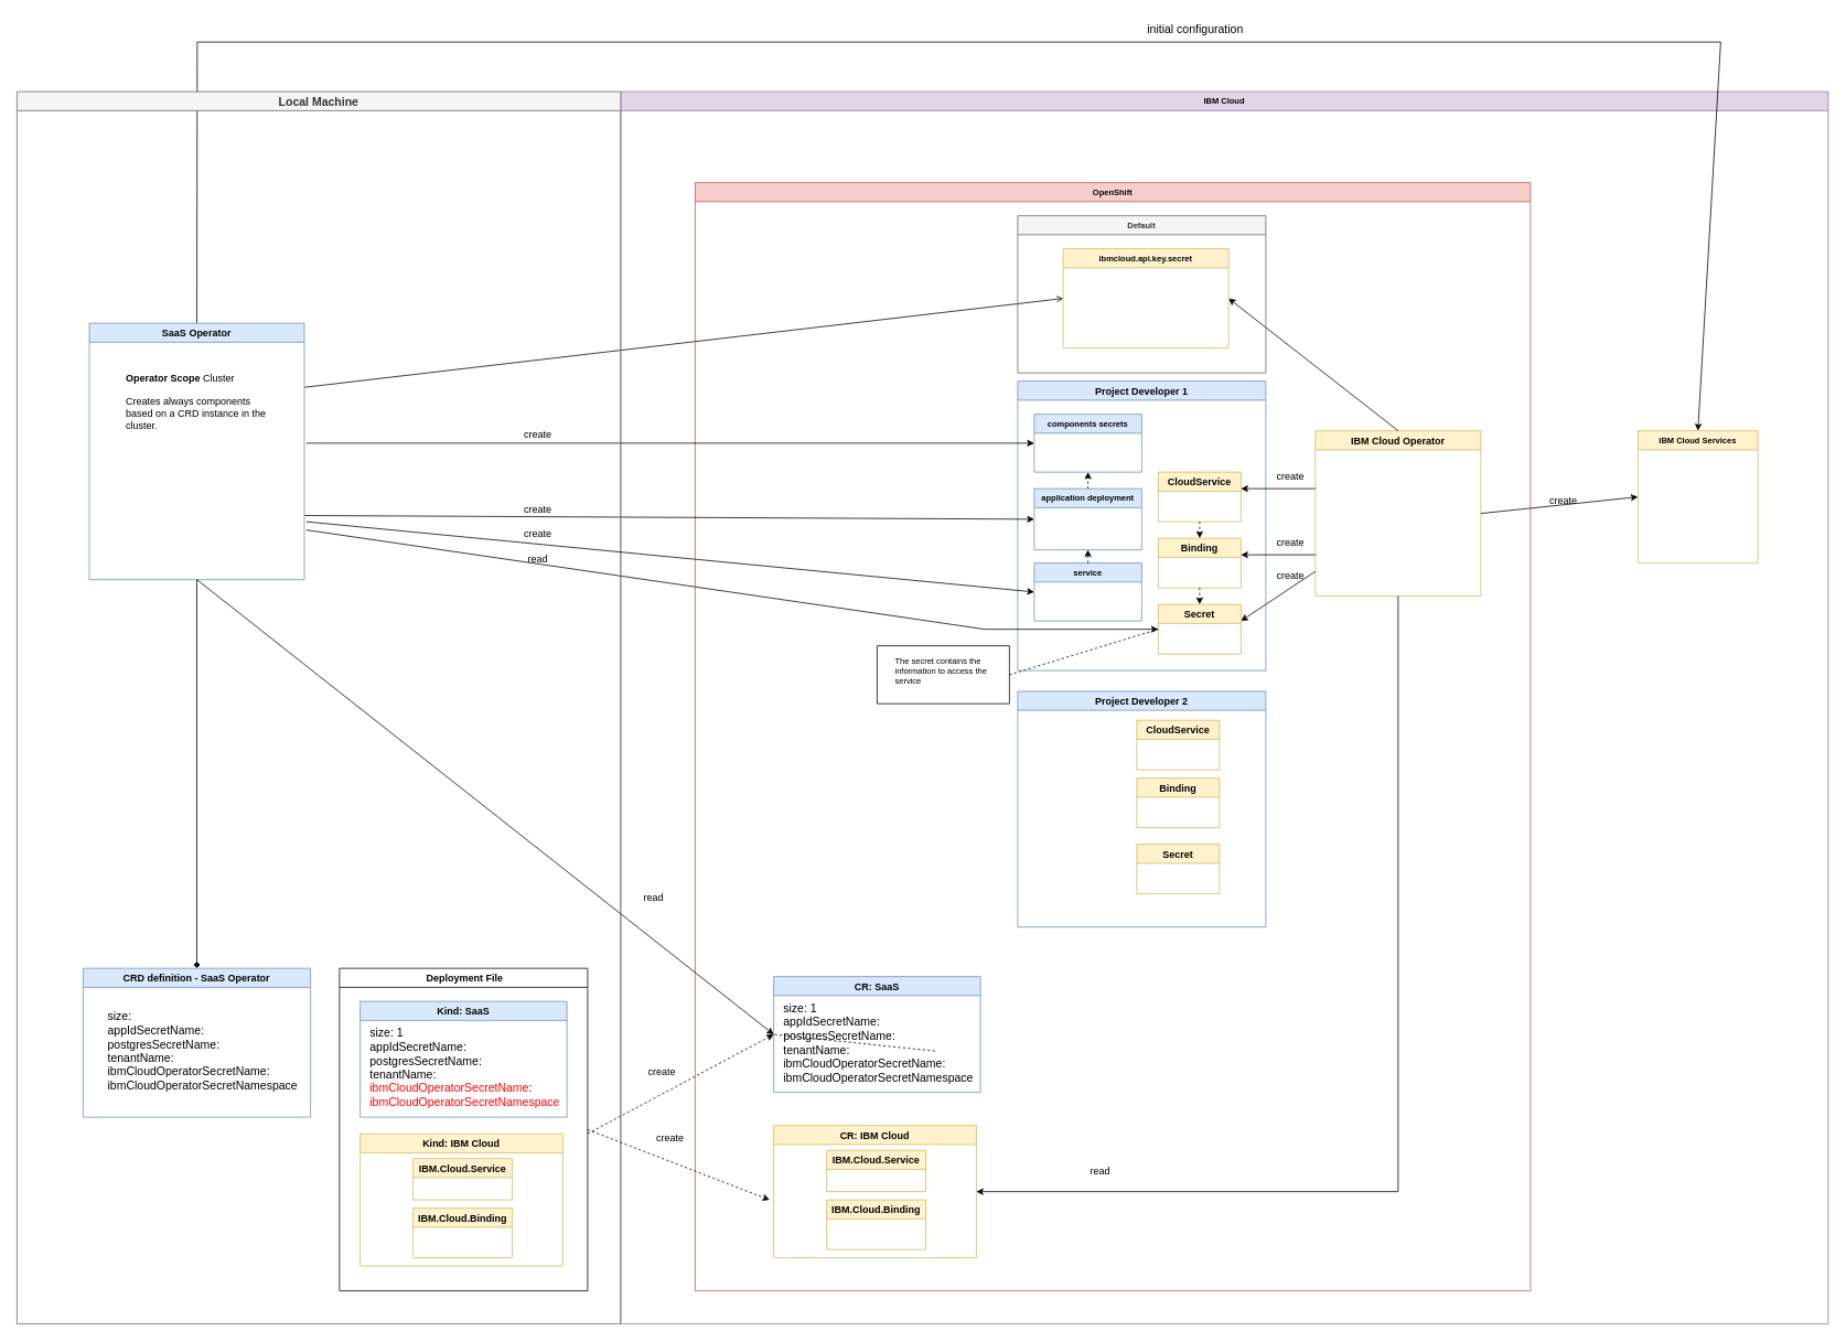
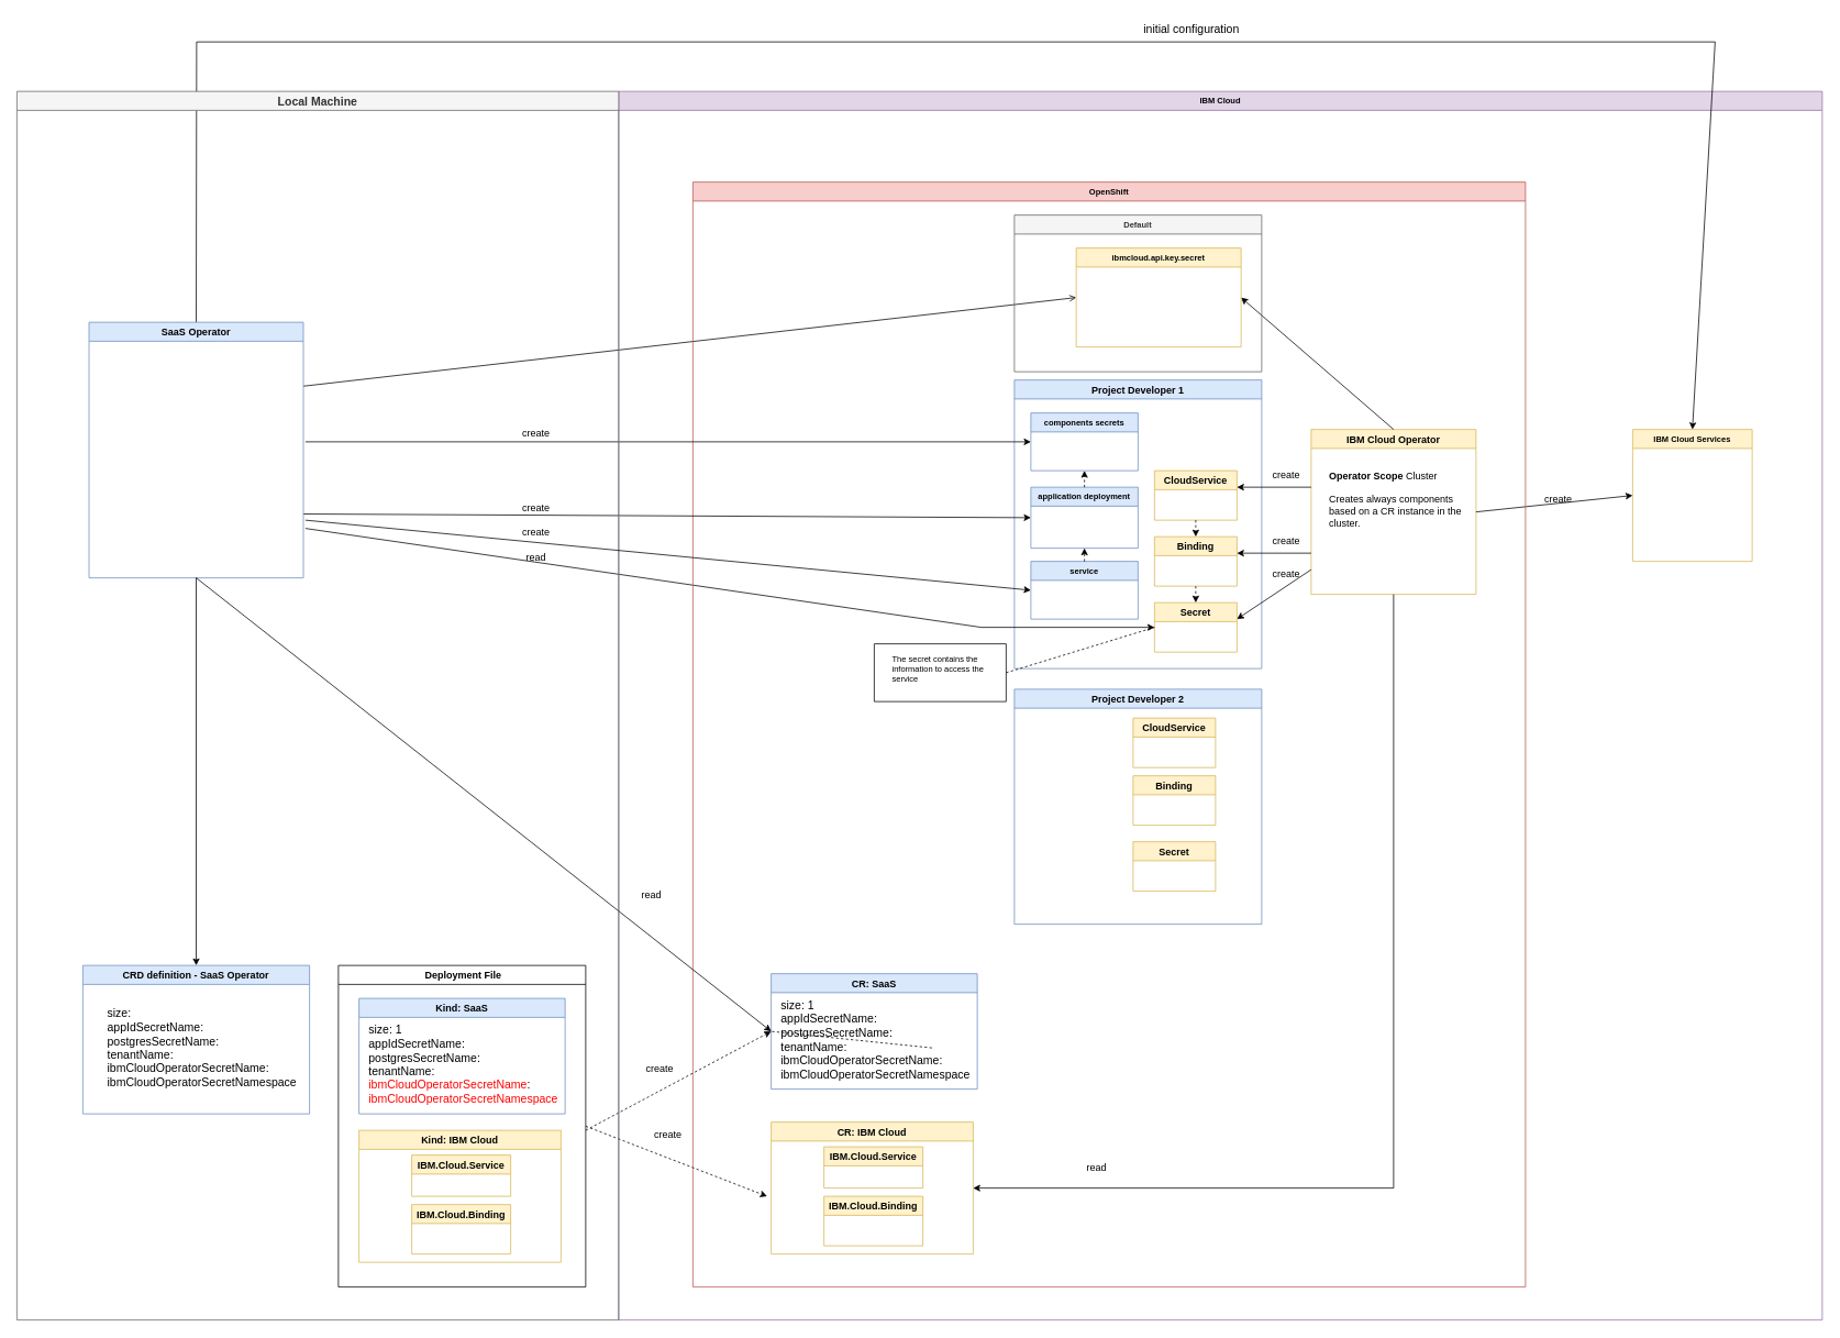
- <mxCell id="29" value="ibmcloud.api.key.secret" style="swimlane;fontFamily=Helvetica;fontSize=10;fillColor=#fff2cc;strokeColor=#d6b656;" vertex="1" parent="28"><mxGeometry x="55" y="40" width="200" height="120" as="geometry" /></mxCell>
+ <mxCell id="29" value="ibmcloud.api.key.secret" style="swimlane;fontFamily=Helvetica;fontSize=10;fillColor=#fff2cc;strokeColor=#d6b656;" vertex="1" parent="28"><mxGeometry x="75" y="40" width="200" height="120" as="geometry" /></mxCell>
- <mxCell id="67" value="&lt;b&gt;Operator Scope&lt;/b&gt; Cluster&lt;br&gt;&lt;br&gt;Creates always components based on a CRD instance in the cluster." style="text;html=1;strokeColor=none;fillColor=none;align=left;verticalAlign=middle;whiteSpace=wrap;rounded=0;" vertex="1" parent="66"><mxGeometry x="130" y="330" width="175" height="90" as="geometry" /></mxCell>
+ <mxCell id="39" value="&lt;b&gt;Operator Scope&lt;/b&gt; Cluster&lt;br&gt;&lt;br&gt;Creates always components based on a CR instance in the cluster." style="text;html=1;strokeColor=none;fillColor=none;align=left;verticalAlign=middle;whiteSpace=wrap;rounded=0;" vertex="1" parent="35"><mxGeometry x="860" y="450" width="175" height="90" as="geometry" /></mxCell>
- <mxCell id="54" value="" style="endArrow=diamond;html=1;rounded=0;entryX=0.5;entryY=0;entryDx=0;entryDy=0;exitX=0.5;exitY=1;exitDx=0;exitDy=0;" edge="1" parent="1" source="53" target="56"><mxGeometry width="50" height="50" relative="1" as="geometry"><mxPoint x="1095" y="720" as="sourcePoint" /><mxPoint x="1440" y="900" as="targetPoint" /></mxGeometry></mxCell>
+ <mxCell id="54" value="" style="endArrow=classic;html=1;rounded=0;entryX=0.5;entryY=0;entryDx=0;entryDy=0;exitX=0.5;exitY=1;exitDx=0;exitDy=0;" edge="1" parent="1" source="53" target="56"><mxGeometry width="50" height="50" relative="1" as="geometry"><mxPoint x="1095" y="720" as="sourcePoint" /><mxPoint x="1440" y="900" as="targetPoint" /></mxGeometry></mxCell>
